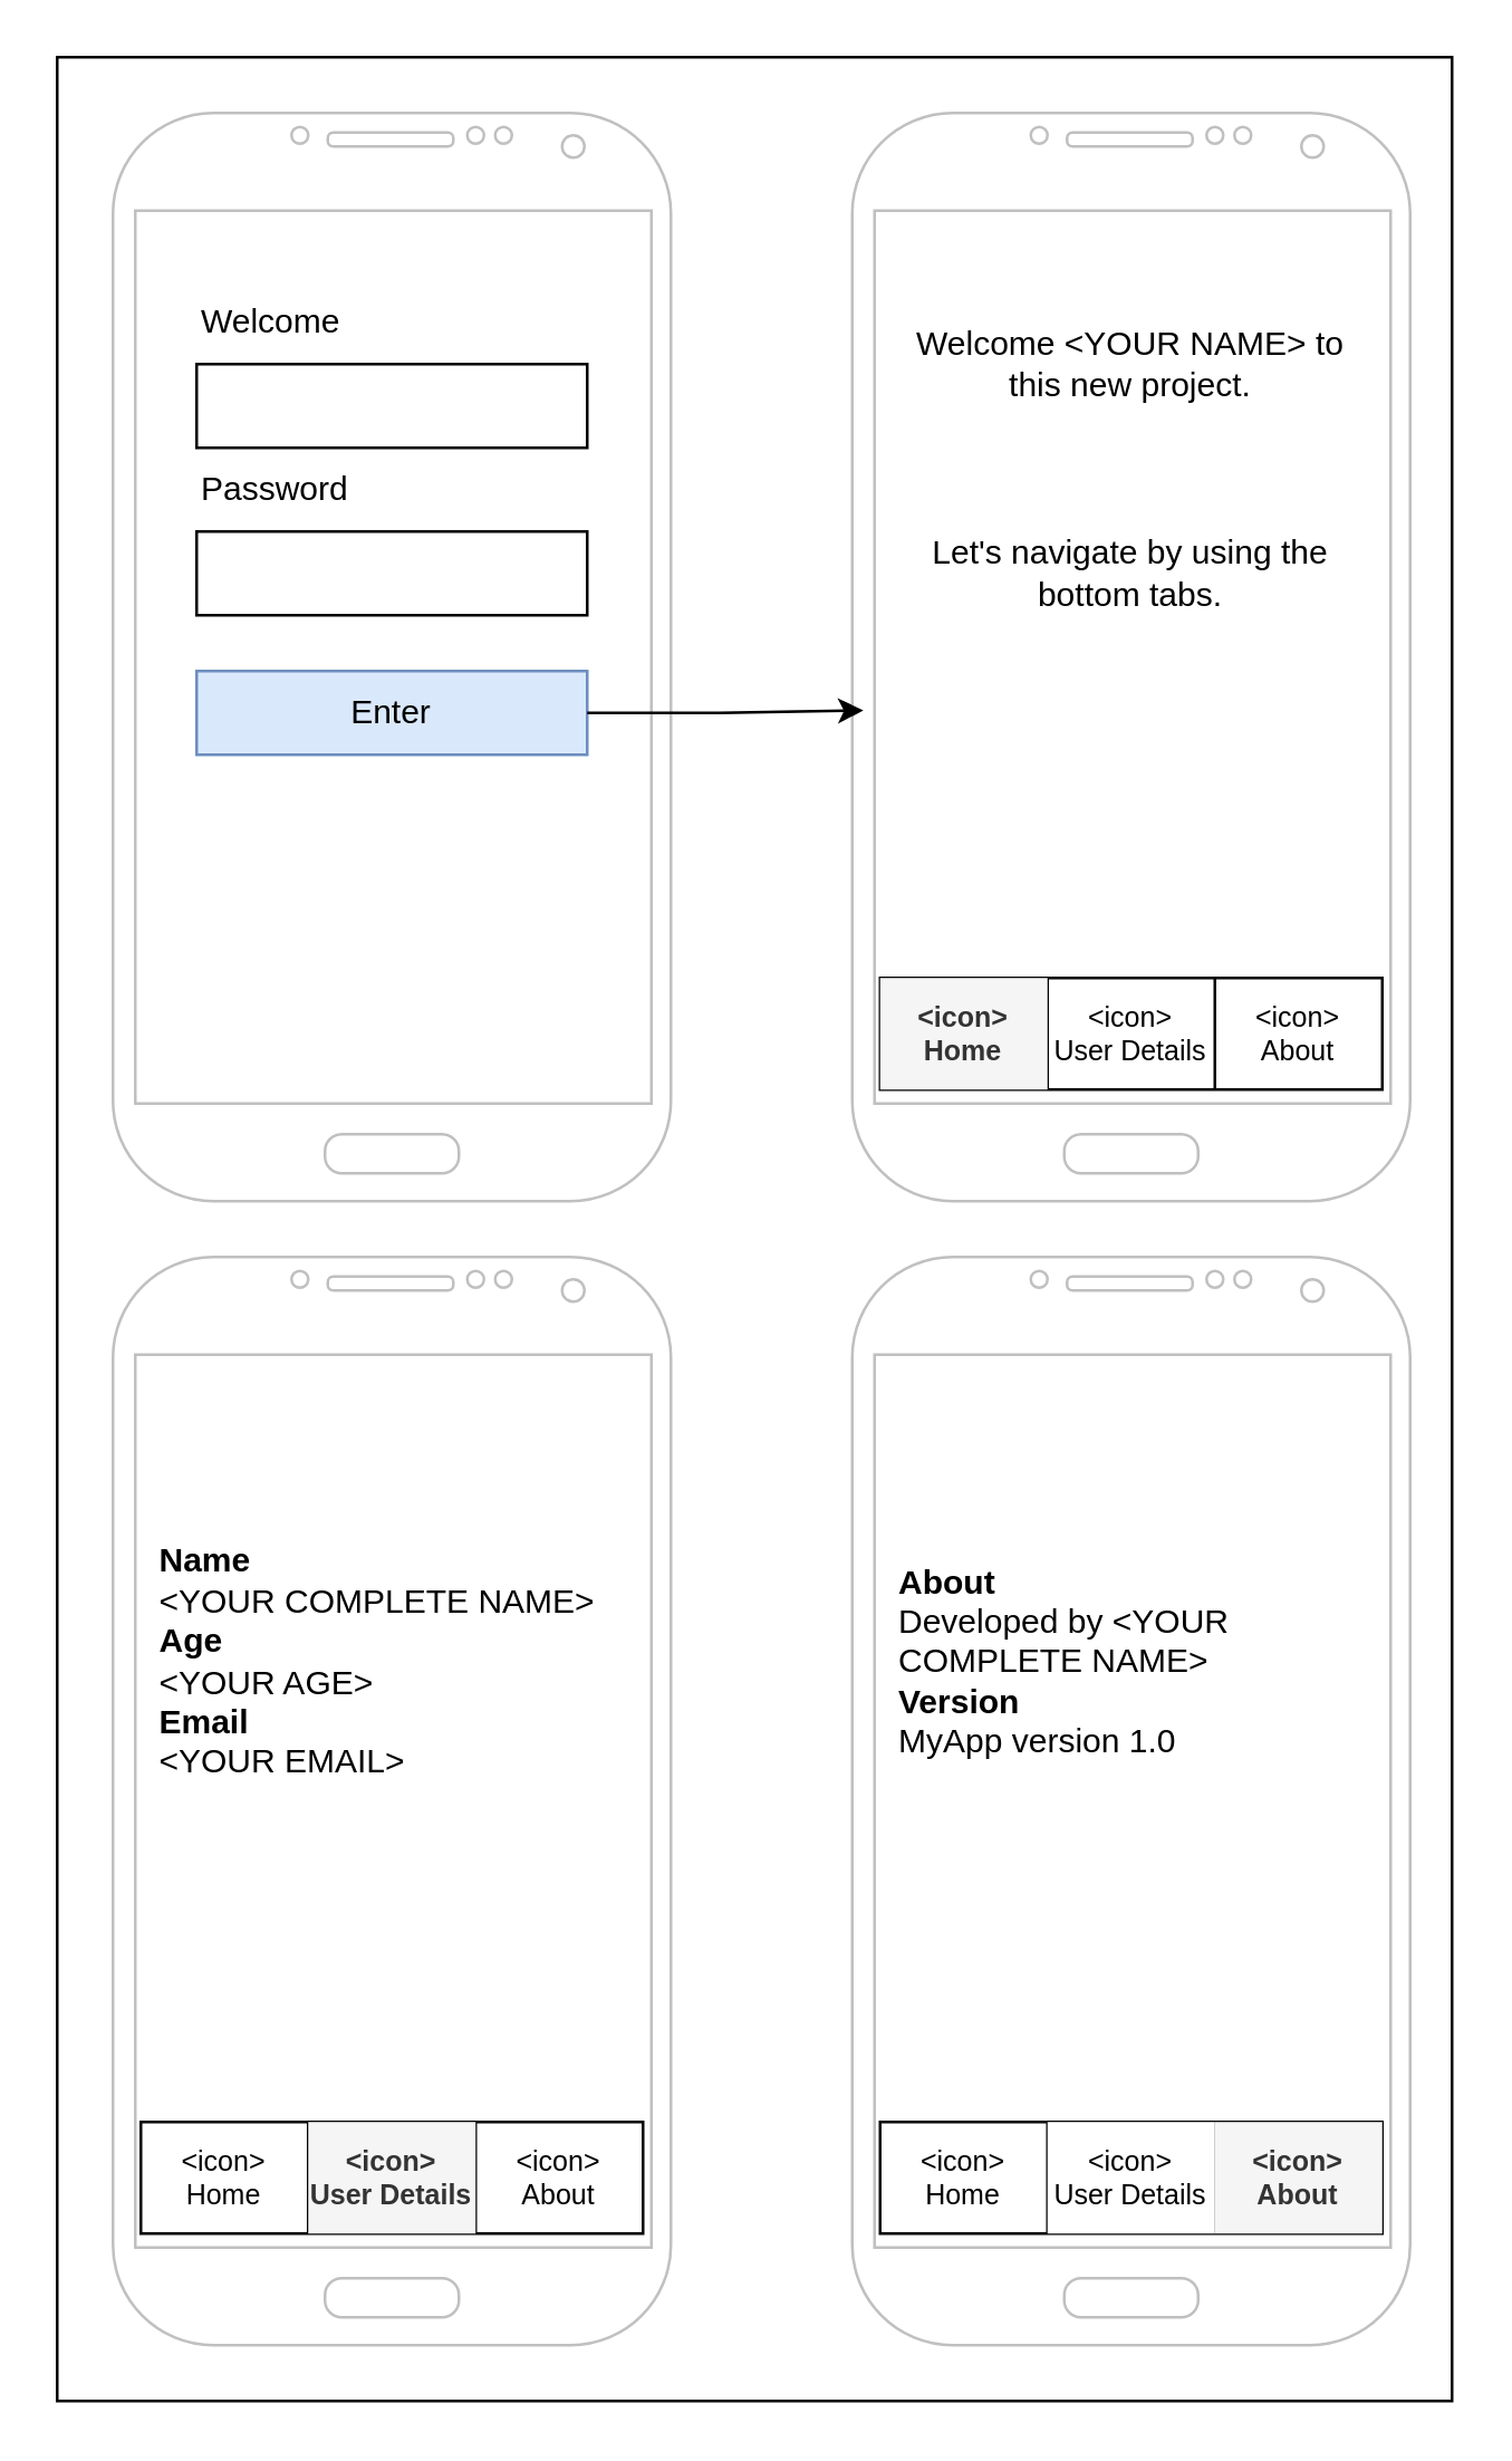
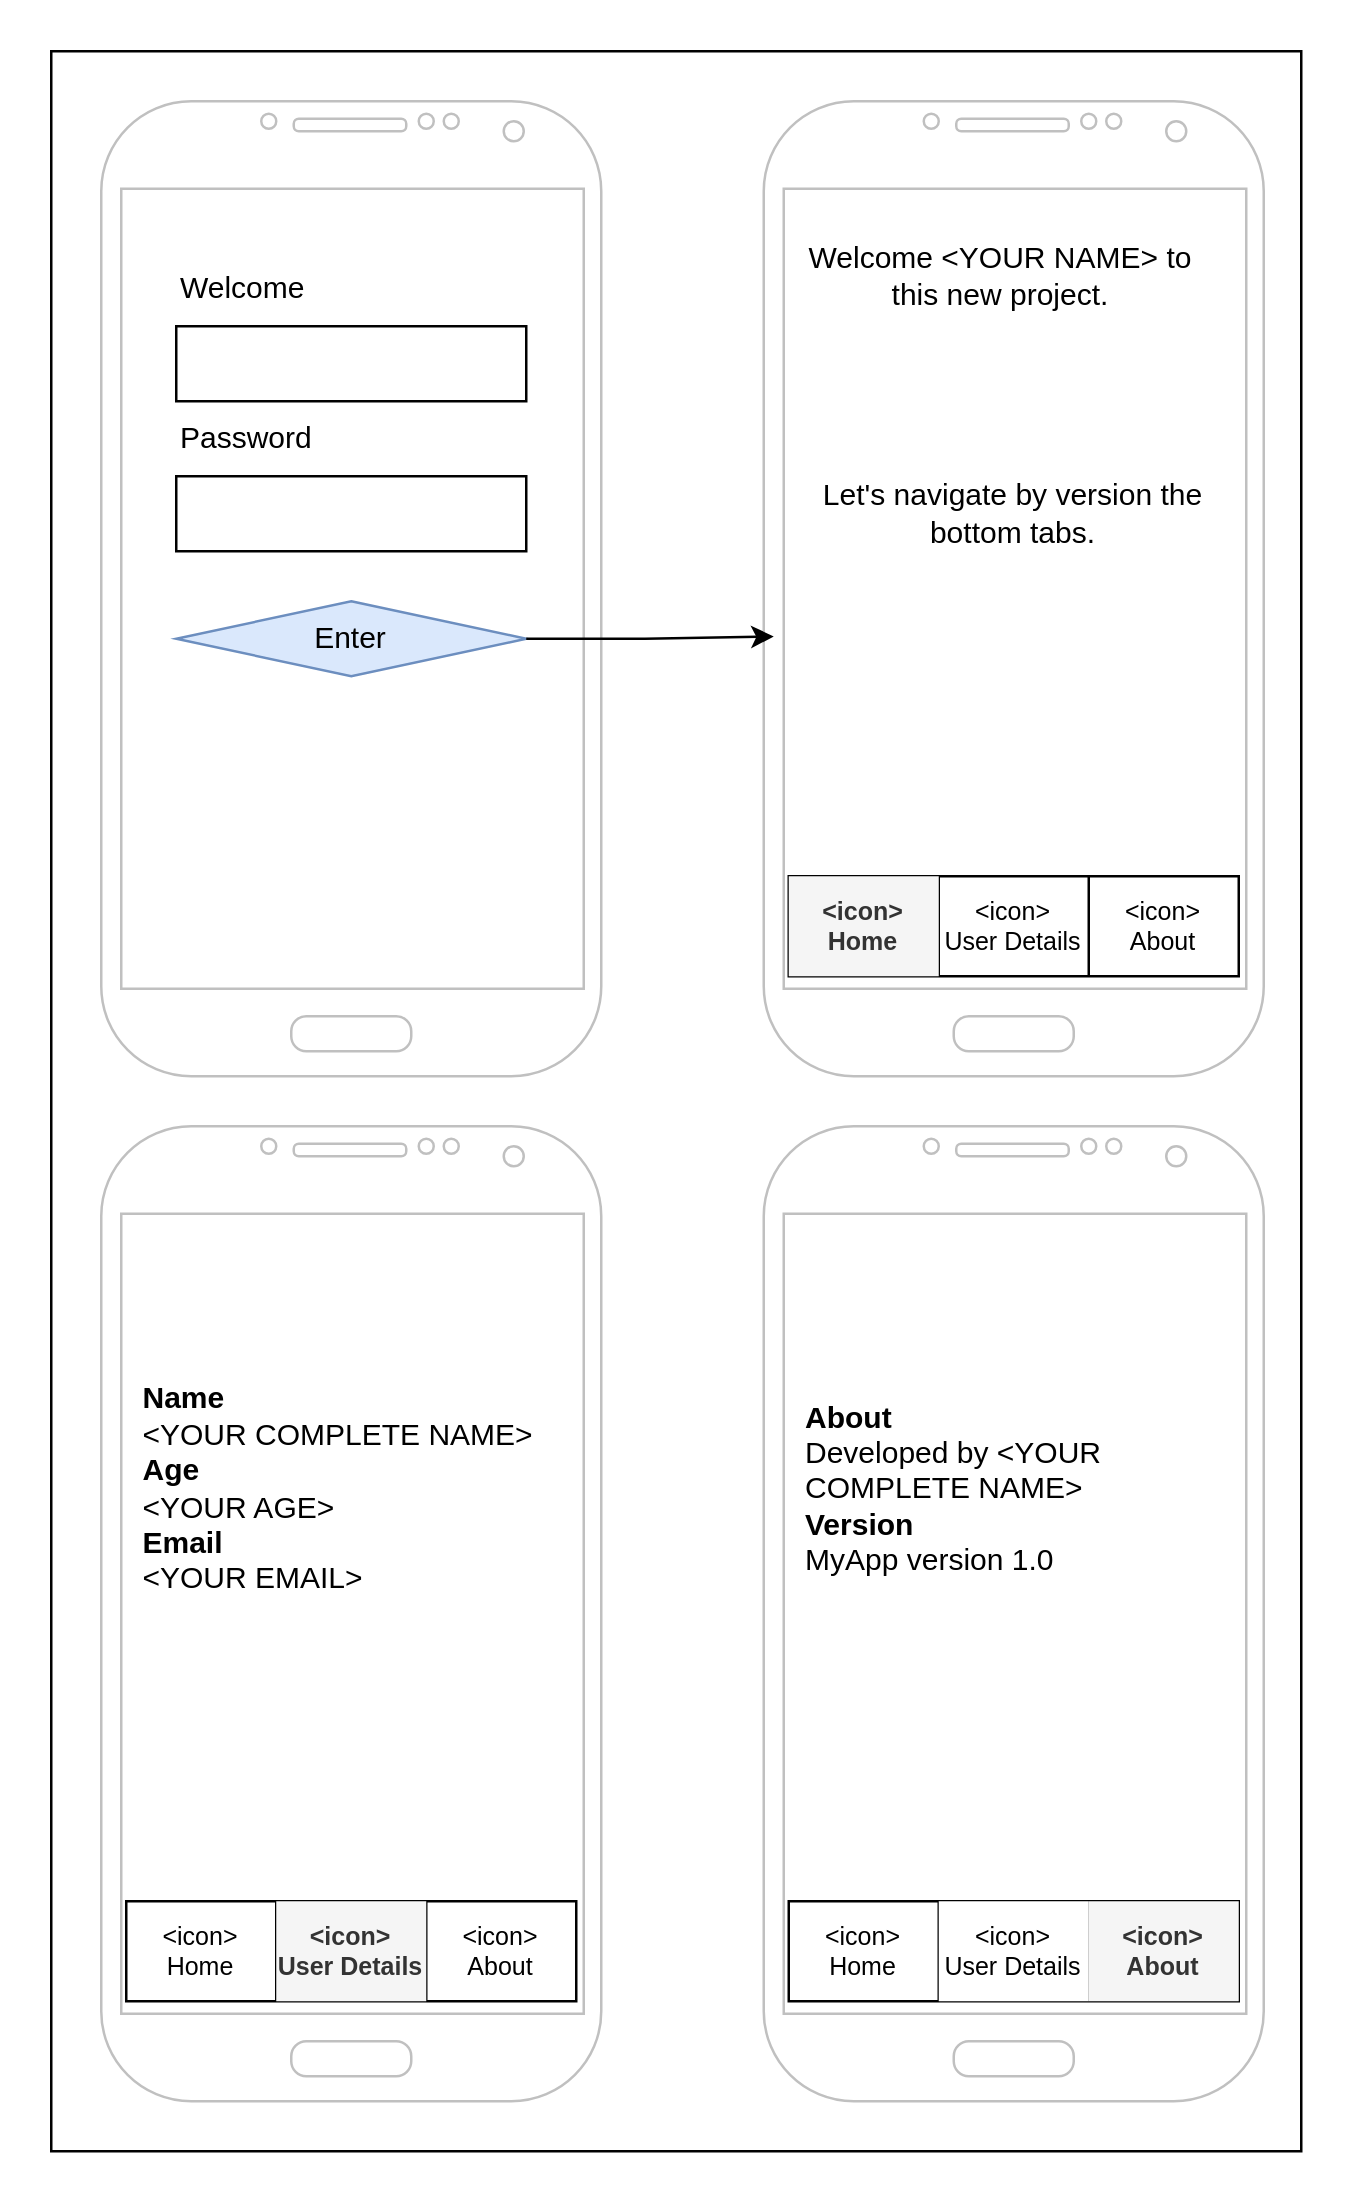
- <mxCell id="16" value="Welcome &amp;lt;YOUR NAME&amp;gt; to this new project." style="text;html=1;align=center;verticalAlign=middle;whiteSpace=wrap;rounded=0;" parent="1" vertex="1"><mxGeometry x="320" y="100" width="170" height="60" as="geometry" /></mxCell>
+ <mxCell id="16" value="Welcome &amp;lt;YOUR NAME&amp;gt; to this new project." style="text;html=1;align=center;verticalAlign=middle;whiteSpace=wrap;rounded=0;" parent="1" vertex="1"><mxGeometry x="315" y="80" width="170" height="60" as="geometry" /></mxCell>
- <mxCell id="17" value="Let's navigate by using the bottom tabs." style="text;html=1;align=center;verticalAlign=middle;whiteSpace=wrap;rounded=0;" parent="1" vertex="1"><mxGeometry x="320" y="175" width="170" height="60" as="geometry" /></mxCell>
+ <mxCell id="17" value="Let's navigate by version the bottom tabs." style="text;html=1;align=center;verticalAlign=middle;whiteSpace=wrap;rounded=0;" parent="1" vertex="1"><mxGeometry x="320" y="175" width="170" height="60" as="geometry" /></mxCell>
- <mxCell id="8" value="Enter" style="rounded=0;whiteSpace=wrap;html=1;fillColor=#dae8fc;strokeColor=#6c8ebf;" parent="1" vertex="1"><mxGeometry x="70" y="240" width="140" height="30" as="geometry" /></mxCell>
+ <mxCell id="8" value="Enter" style="rhombus;whiteSpace=wrap;html=1;fillColor=#dae8fc;strokeColor=#6c8ebf;" parent="1" vertex="1"><mxGeometry x="70" y="240" width="140" height="30" as="geometry" /></mxCell>
